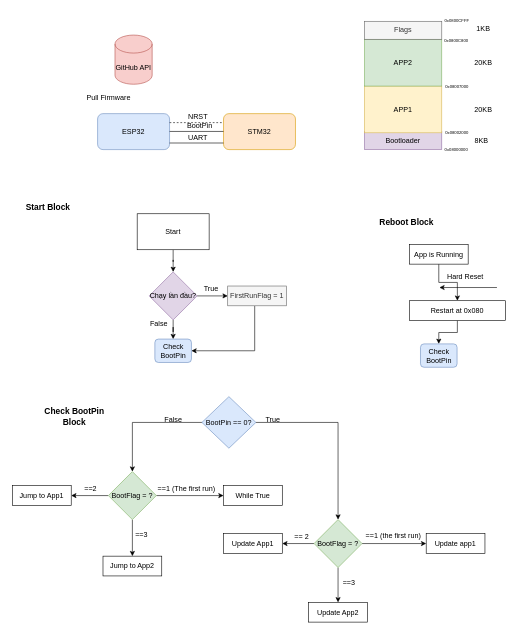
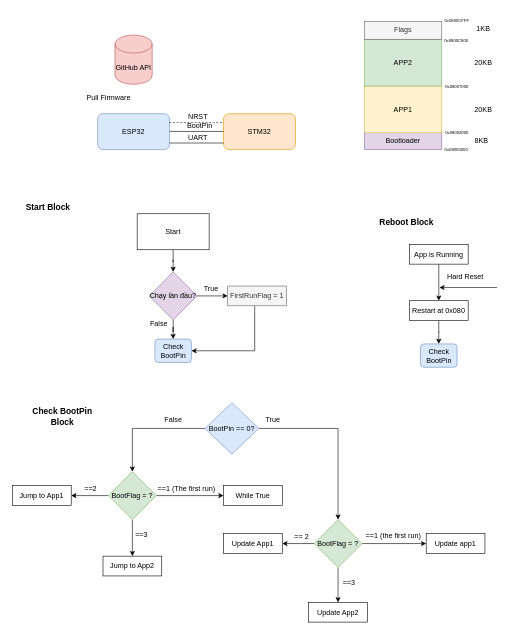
- <mxCell id="63" value="Restart at 0x080" style="rounded=0;whiteSpace=wrap;html=1;" vertex="1" parent="1"><mxGeometry x="682" y="501" width="160" height="33" as="geometry" /></mxCell>
+ <mxCell id="63" value="Restart at 0x080" style="rounded=0;whiteSpace=wrap;html=1;" vertex="1" parent="1"><mxGeometry x="682" y="501" width="98" height="33" as="geometry" /></mxCell>
- <mxCell id="33" value="&lt;b&gt;&lt;font style=&quot;font-size: 14px;&quot;&gt;Check BootPin &lt;br&gt;Block&lt;/font&gt;&lt;/b&gt;" style="text;html=1;align=center;verticalAlign=middle;resizable=0;points=[];autosize=1;strokeColor=none;fillColor=none;" vertex="1" parent="1"><mxGeometry x="64" y="671" width="118" height="46" as="geometry" /></mxCell>
+ <mxCell id="33" value="&lt;b&gt;&lt;font style=&quot;font-size: 14px;&quot;&gt;Check BootPin &lt;br&gt;Block&lt;/font&gt;&lt;/b&gt;" style="text;html=1;align=center;verticalAlign=middle;resizable=0;points=[];autosize=1;strokeColor=none;fillColor=none;" vertex="1" parent="1"><mxGeometry x="44" y="671" width="118" height="46" as="geometry" /></mxCell>
- <mxCell id="36" value="BootPin == 0?" style="rhombus;whiteSpace=wrap;html=1;fillColor=#dae8fc;strokeColor=#6c8ebf;" vertex="1" parent="1"><mxGeometry x="336" y="661" width="90" height="86" as="geometry" /></mxCell>
+ <mxCell id="36" value="BootPin == 0?" style="rhombus;whiteSpace=wrap;html=1;fillColor=#dae8fc;strokeColor=#6c8ebf;" vertex="1" parent="1"><mxGeometry x="341" y="671" width="90" height="86" as="geometry" /></mxCell>
